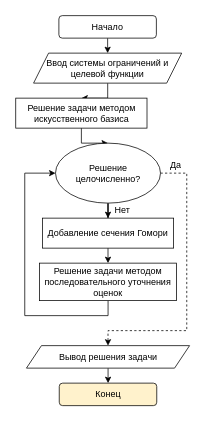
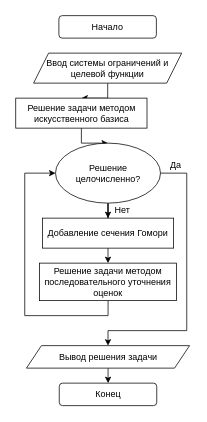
- <mxCell id="2" style="edgeStyle=orthogonalEdgeStyle;rounded=0;orthogonalLoop=1;jettySize=auto;html=1;" parent="1" source="3" target="6" edge="1"><mxGeometry relative="1" as="geometry" /></mxCell>
- <mxCell id="11" style="edgeStyle=orthogonalEdgeStyle;rounded=0;orthogonalLoop=1;jettySize=auto;html=1;entryX=0.5;entryY=0;entryDx=0;entryDy=0;dashed=1;" edge="1" parent="1" source="13" target="10"><mxGeometry relative="1" as="geometry"><mxPoint x="268.5" y="230" as="targetPoint" /><Array as="points"><mxPoint x="248.5" y="230" /><mxPoint x="248.5" y="440" /><mxPoint x="143.5" y="440" /></Array></mxGeometry></mxCell>
+ <mxCell id="11" style="edgeStyle=orthogonalEdgeStyle;rounded=0;orthogonalLoop=1;jettySize=auto;html=1;entryX=0.5;entryY=0;entryDx=0;entryDy=0;" edge="1" parent="1" source="13" target="10"><mxGeometry relative="1" as="geometry"><mxPoint x="268.5" y="230" as="targetPoint" /><Array as="points"><mxPoint x="248.5" y="230" /><mxPoint x="248.5" y="440" /><mxPoint x="143.5" y="440" /></Array></mxGeometry></mxCell>
- <mxCell id="4" value="Конец" style="rounded=1;whiteSpace=wrap;html=1;fillColor=#fff2cc;" parent="1" vertex="1"><mxGeometry x="78.5" y="510" width="130" height="30" as="geometry" /></mxCell>
+ <mxCell id="4" value="Конец" style="rounded=1;whiteSpace=wrap;html=1;" parent="1" vertex="1"><mxGeometry x="78.5" y="510" width="130" height="30" as="geometry" /></mxCell>
